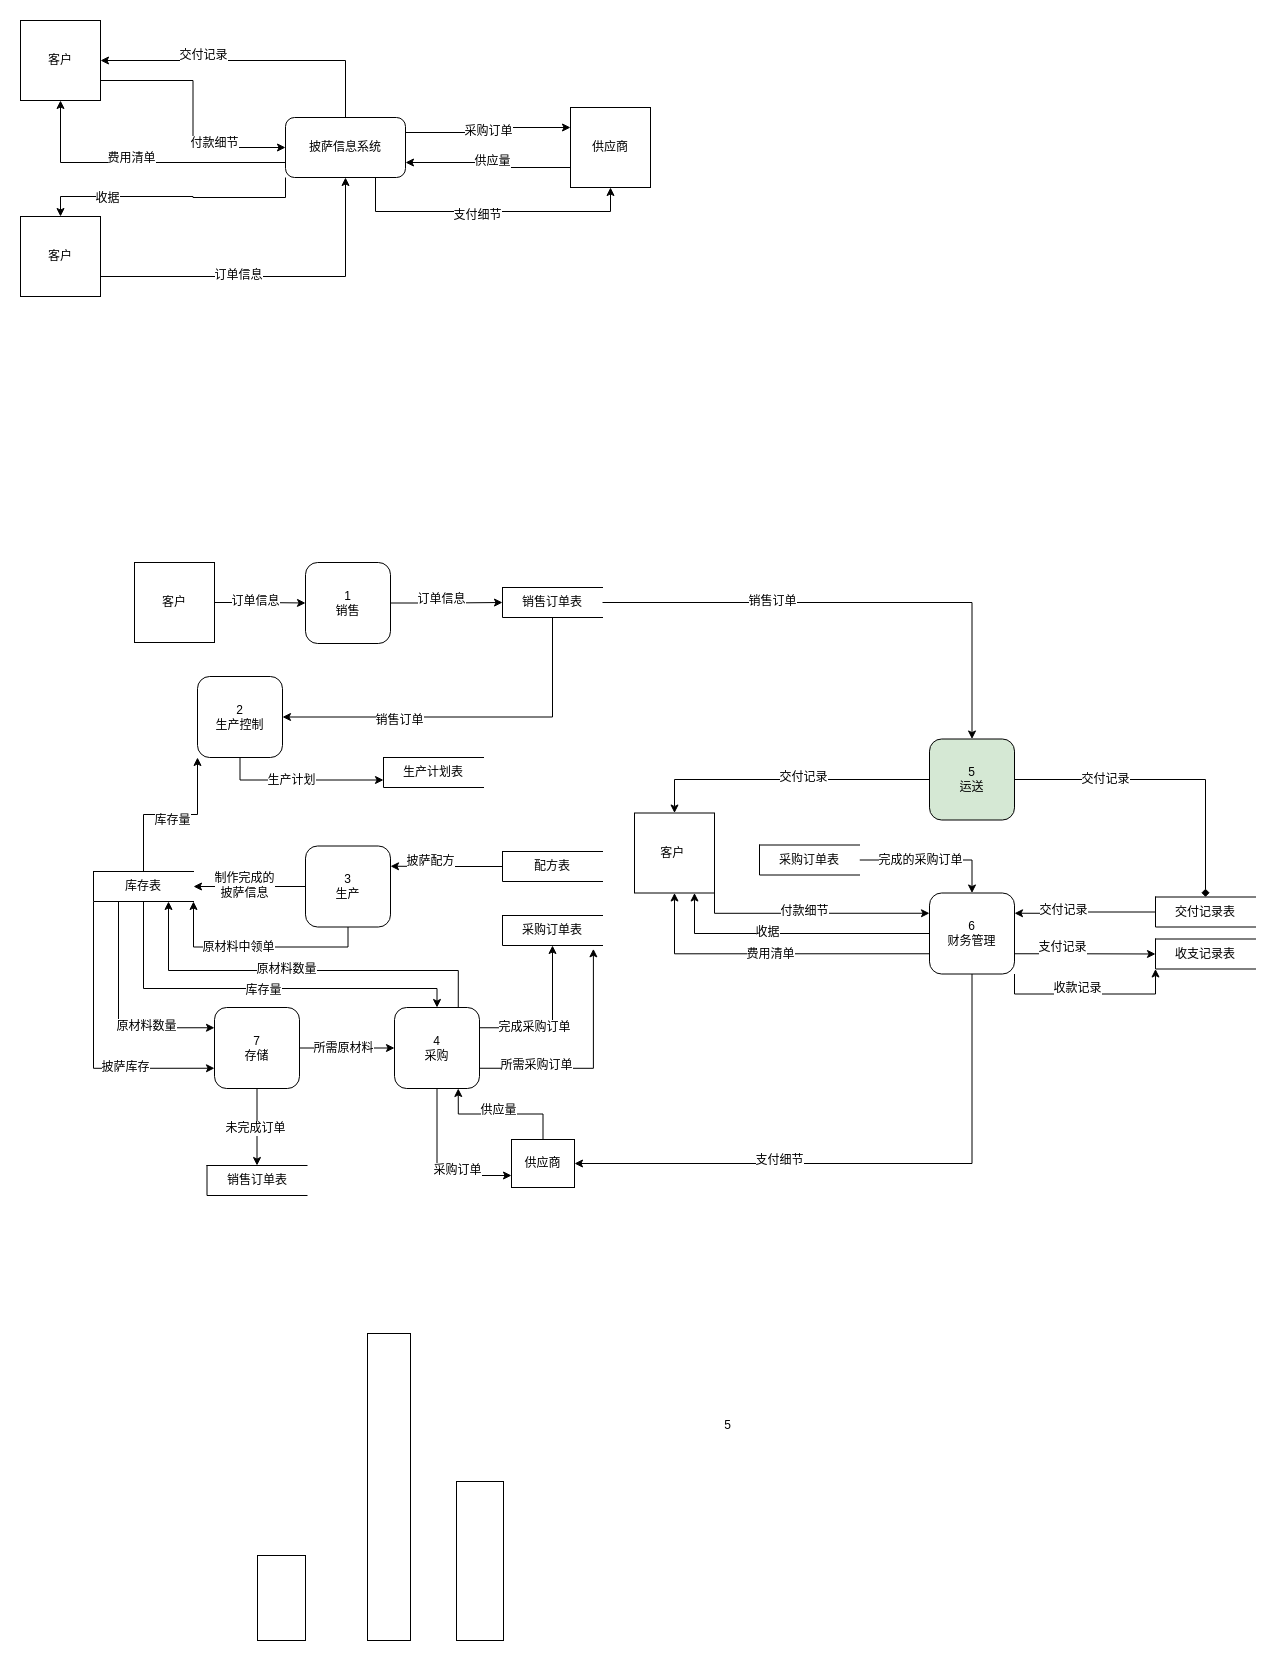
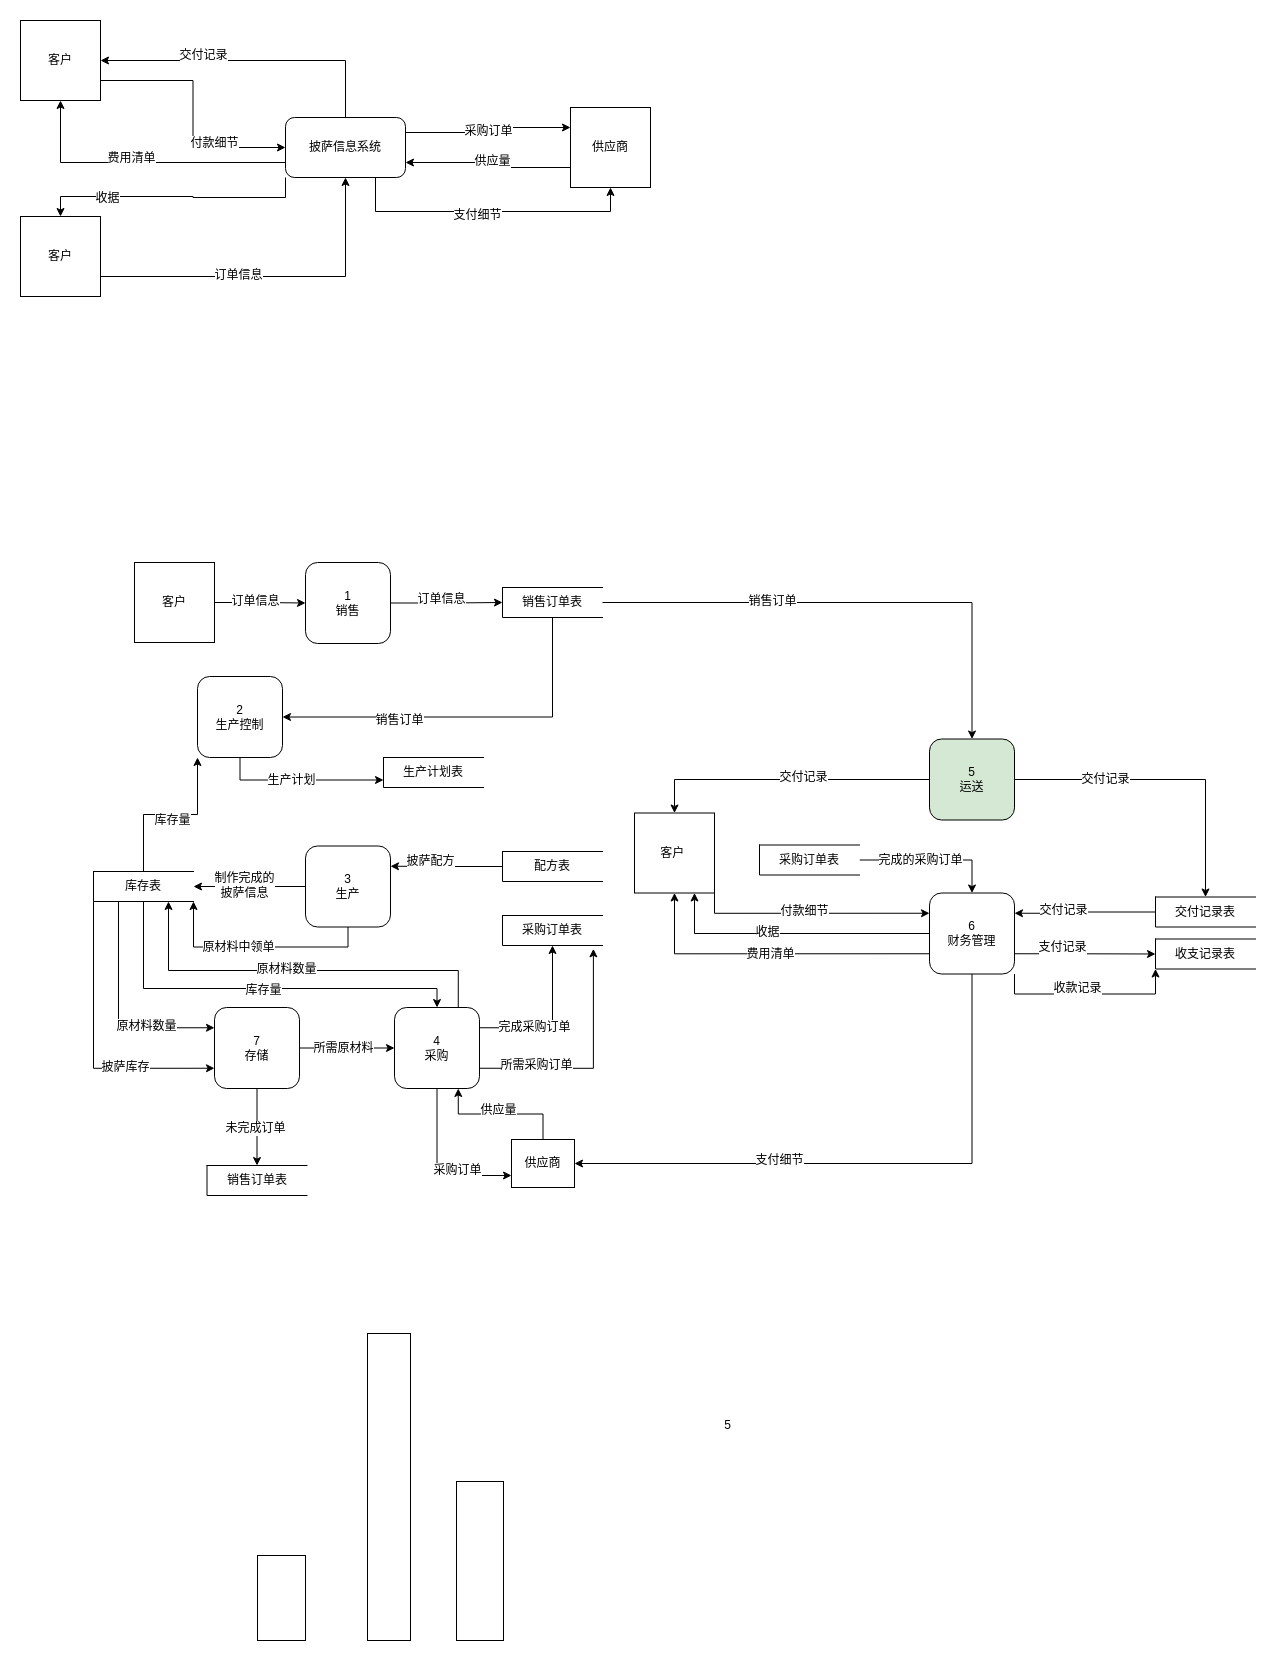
- <mxCell id="76" style="edgeStyle=orthogonalEdgeStyle;rounded=0;orthogonalLoop=1;jettySize=auto;html=1;exitX=1;exitY=0.5;exitDx=0;exitDy=0;entryX=0.5;entryY=0;entryDx=0;entryDy=0;fontFamily=Helvetica;fontSize=12;fontColor=default;startSize=26;endArrow=diamond;" edge="1" parent="1" source="80" target="94"><mxGeometry relative="1" as="geometry" /></mxCell>
+ <mxCell id="76" style="edgeStyle=orthogonalEdgeStyle;rounded=0;orthogonalLoop=1;jettySize=auto;html=1;exitX=1;exitY=0.5;exitDx=0;exitDy=0;entryX=0.5;entryY=0;entryDx=0;entryDy=0;fontFamily=Helvetica;fontSize=12;fontColor=default;startSize=26;" edge="1" parent="1" source="80" target="94"><mxGeometry relative="1" as="geometry" /></mxCell>
